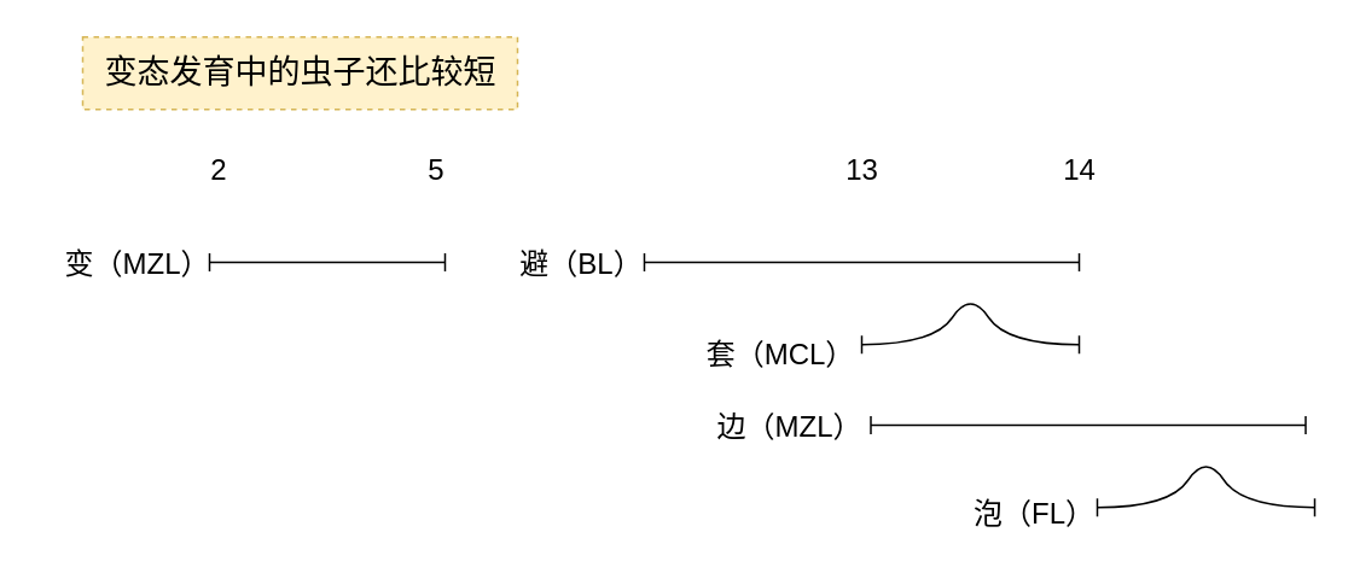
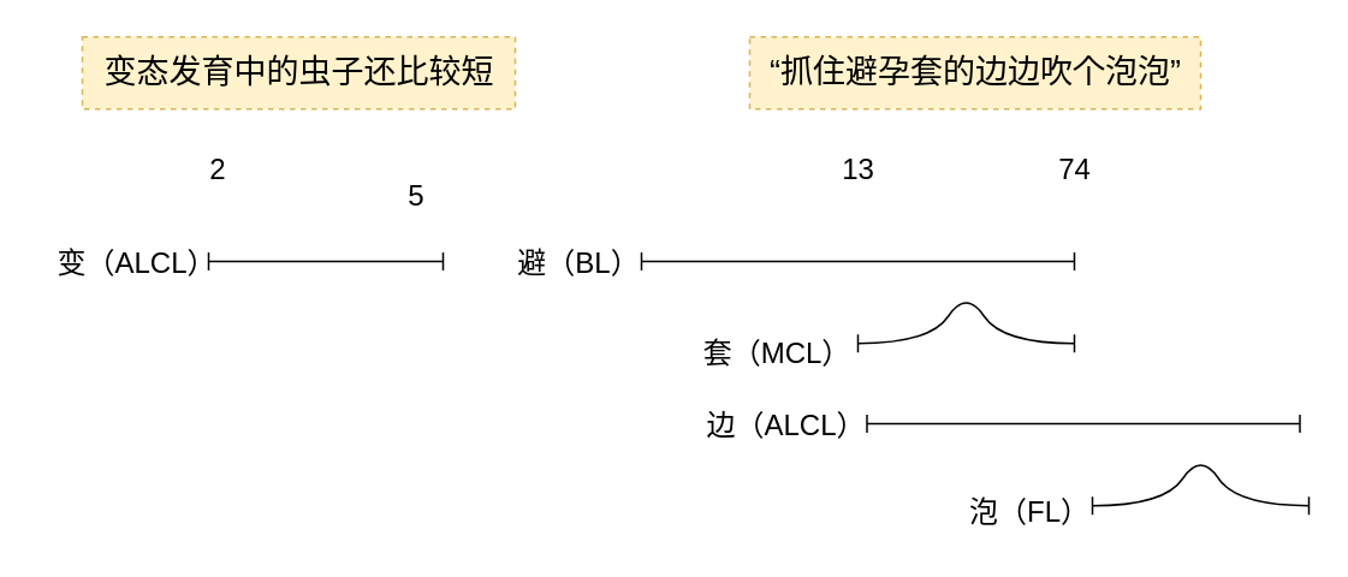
+ <mxCell id="16" value="“抓住避孕套的边边吹个泡泡”" style="text;html=1;align=center;verticalAlign=middle;resizable=0;points=[];autosize=1;fontSize=18;strokeColor=#d6b656;dashed=1;fillColor=#fff2cc;" vertex="1" parent="1"><mxGeometry x="415" y="20" width="250" height="40" as="geometry" /></mxCell>
- <mxCell id="4" value="5" style="text;html=1;align=center;verticalAlign=middle;resizable=0;points=[];autosize=1;strokeColor=none;fillColor=none;fontSize=16;" vertex="1" parent="1"><mxGeometry x="225" y="78" width="30" height="30" as="geometry" /></mxCell>
+ <mxCell id="4" value="5" style="text;html=1;align=center;verticalAlign=middle;resizable=0;points=[];autosize=1;strokeColor=none;fillColor=none;fontSize=16;" vertex="1" parent="1"><mxGeometry x="215" y="93" width="30" height="30" as="geometry" /></mxCell>
- <mxCell id="6" value="14" style="text;html=1;align=center;verticalAlign=middle;resizable=0;points=[];autosize=1;strokeColor=none;fillColor=none;fontSize=16;" vertex="1" parent="1"><mxGeometry x="575" y="78" width="40" height="30" as="geometry" /></mxCell>
+ <mxCell id="6" value="74" style="text;html=1;align=center;verticalAlign=middle;resizable=0;points=[];autosize=1;strokeColor=none;fillColor=none;fontSize=16;" vertex="1" parent="1"><mxGeometry x="575" y="78" width="40" height="30" as="geometry" /></mxCell>
- <mxCell id="7" value="变（MZL）" style="text;html=1;align=center;verticalAlign=middle;resizable=0;points=[];autosize=1;strokeColor=none;fillColor=none;fontSize=16;" vertex="1" parent="1"><mxGeometry x="20" y="130" width="110" height="30" as="geometry" /></mxCell>
+ <mxCell id="7" value="变（ALCL）" style="text;html=1;align=center;verticalAlign=middle;resizable=0;points=[];autosize=1;strokeColor=none;fillColor=none;fontSize=16;" vertex="1" parent="1"><mxGeometry x="20" y="130" width="110" height="30" as="geometry" /></mxCell>
- <mxCell id="13" value="边（MZL）" style="text;html=1;align=center;verticalAlign=middle;resizable=0;points=[];autosize=1;strokeColor=none;fillColor=none;fontSize=16;" vertex="1" parent="1"><mxGeometry x="385" y="220" width="100" height="30" as="geometry" /></mxCell>
+ <mxCell id="13" value="边（ALCL）" style="text;html=1;align=center;verticalAlign=middle;resizable=0;points=[];autosize=1;strokeColor=none;fillColor=none;fontSize=16;" vertex="1" parent="1"><mxGeometry x="385" y="220" width="100" height="30" as="geometry" /></mxCell>
